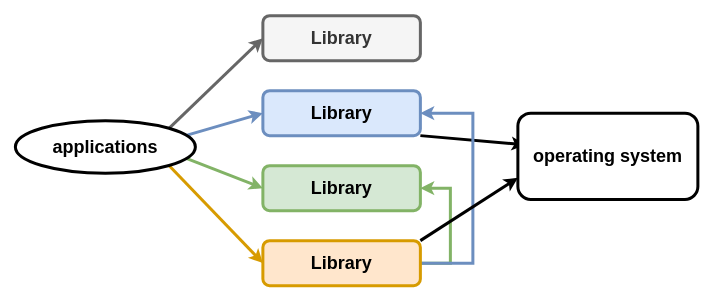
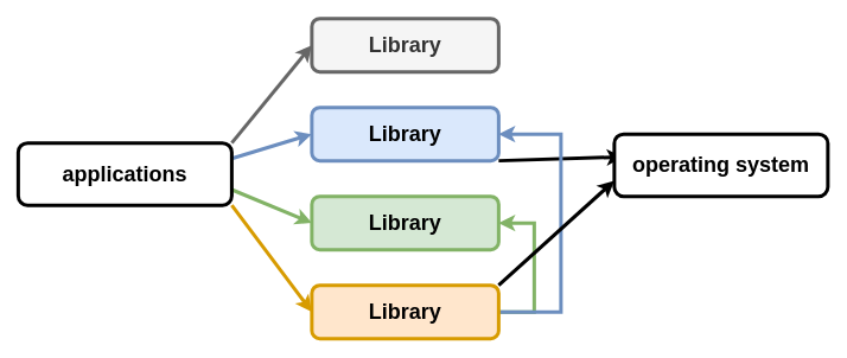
- <mxCell id="15" value="&lt;b&gt;applications&lt;/b&gt;" style="ellipse;whiteSpace=wrap;html=1;strokeWidth=4;fontSize=24;" vertex="1" parent="1"><mxGeometry x="20" y="160" width="240" height="70" as="geometry" /></mxCell>
+ <mxCell id="15" value="&lt;b&gt;applications&lt;/b&gt;" style="rounded=1;whiteSpace=wrap;html=1;strokeWidth=4;fontSize=24;" vertex="1" parent="1"><mxGeometry x="20" y="160" width="240" height="70" as="geometry" /></mxCell>
- <mxCell id="10" value="&lt;b&gt;operating system&lt;br&gt;&lt;/b&gt;" style="rounded=1;whiteSpace=wrap;html=1;strokeWidth=4;fontSize=24;" vertex="1" parent="1"><mxGeometry x="690" y="150" width="240" height="115" as="geometry" /></mxCell>
+ <mxCell id="10" value="&lt;b&gt;operating system&lt;br&gt;&lt;/b&gt;" style="rounded=1;whiteSpace=wrap;html=1;strokeWidth=4;fontSize=24;" vertex="1" parent="1"><mxGeometry x="690" y="150" width="240" height="70" as="geometry" /></mxCell>
